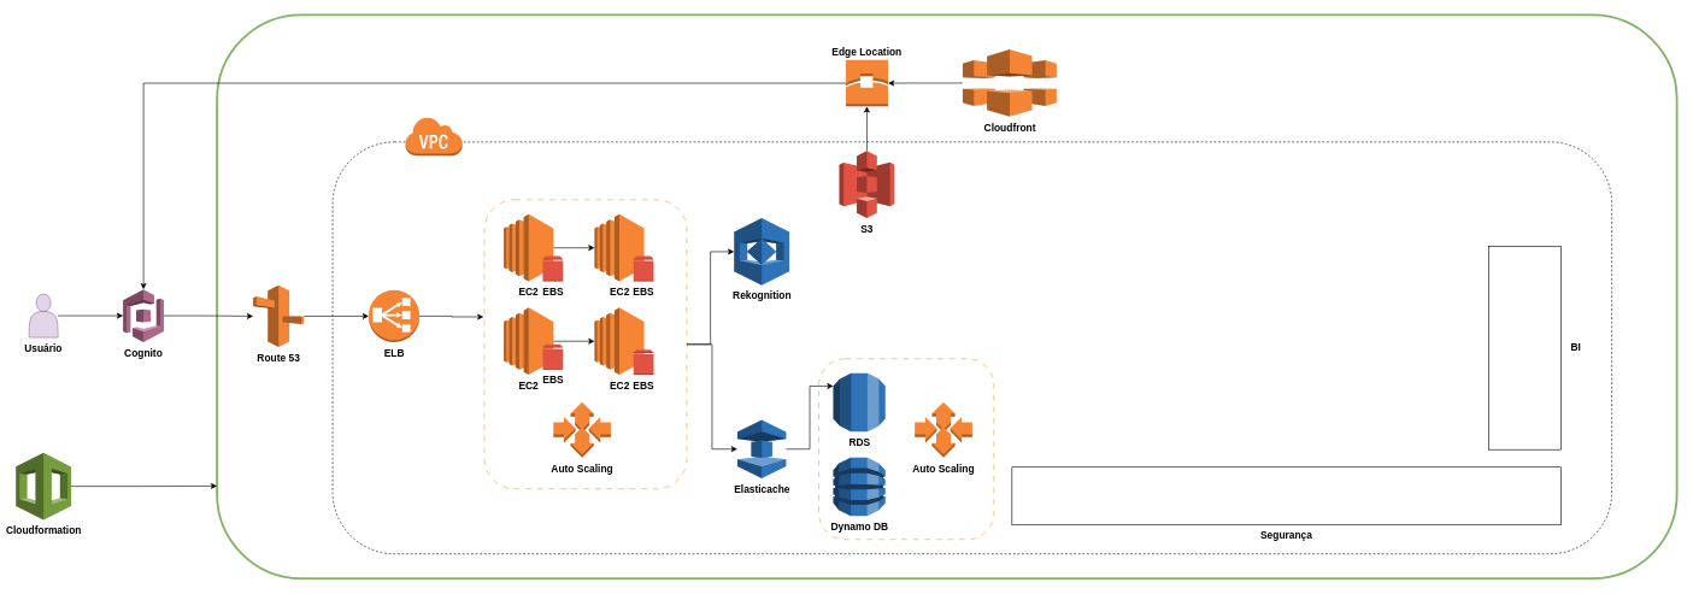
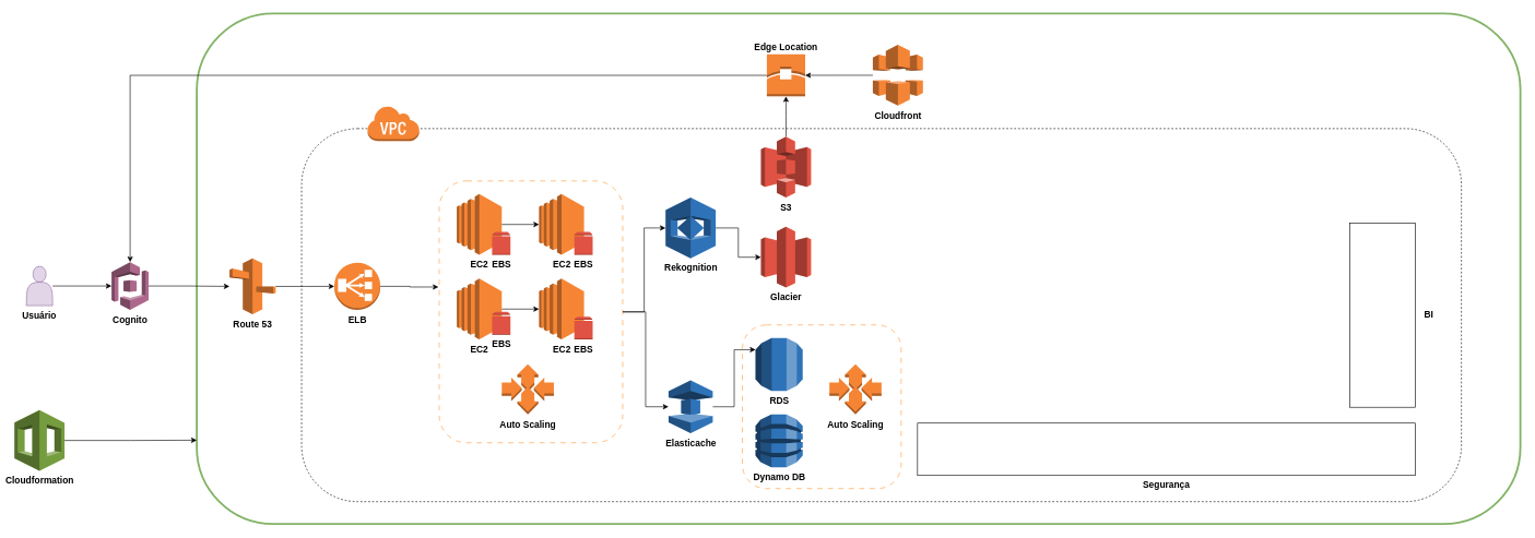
- <mxCell id="21" value="&lt;b&gt;&lt;font style=&quot;font-size: 14px;&quot;&gt;Cloudfront&lt;/font&gt;&lt;/b&gt;" style="outlineConnect=0;dashed=0;verticalLabelPosition=bottom;verticalAlign=top;align=center;html=1;shape=mxgraph.aws3.cloudfront;fillColor=#F58536;gradientColor=none;" vertex="1" parent="1"><mxGeometry x="1330.75" y="68" width="130" height="93" as="geometry" /></mxCell>
+ <mxCell id="21" value="&lt;b&gt;&lt;font style=&quot;font-size: 14px;&quot;&gt;Cloudfront&lt;/font&gt;&lt;/b&gt;" style="outlineConnect=0;dashed=0;verticalLabelPosition=bottom;verticalAlign=top;align=center;html=1;shape=mxgraph.aws3.cloudfront;fillColor=#F58536;gradientColor=none;" vertex="1" parent="1"><mxGeometry x="1330.75" y="68" width="76.5" height="93" as="geometry" /></mxCell>
+ <mxCell id="15" style="edgeStyle=orthogonalEdgeStyle;rounded=0;orthogonalLoop=1;jettySize=auto;html=1;" edge="1" parent="1" source="16" target="14"><mxGeometry relative="1" as="geometry" /></mxCell>
+ <mxCell id="14" value="&lt;b&gt;&lt;font style=&quot;font-size: 14px;&quot;&gt;Glacier&lt;/font&gt;&lt;/b&gt;" style="outlineConnect=0;dashed=0;verticalLabelPosition=bottom;verticalAlign=top;align=center;html=1;shape=mxgraph.aws3.glacier;fillColor=#E05243;gradientColor=none;" vertex="1" parent="1"><mxGeometry x="1160" y="346" width="76.5" height="93" as="geometry" /></mxCell>
